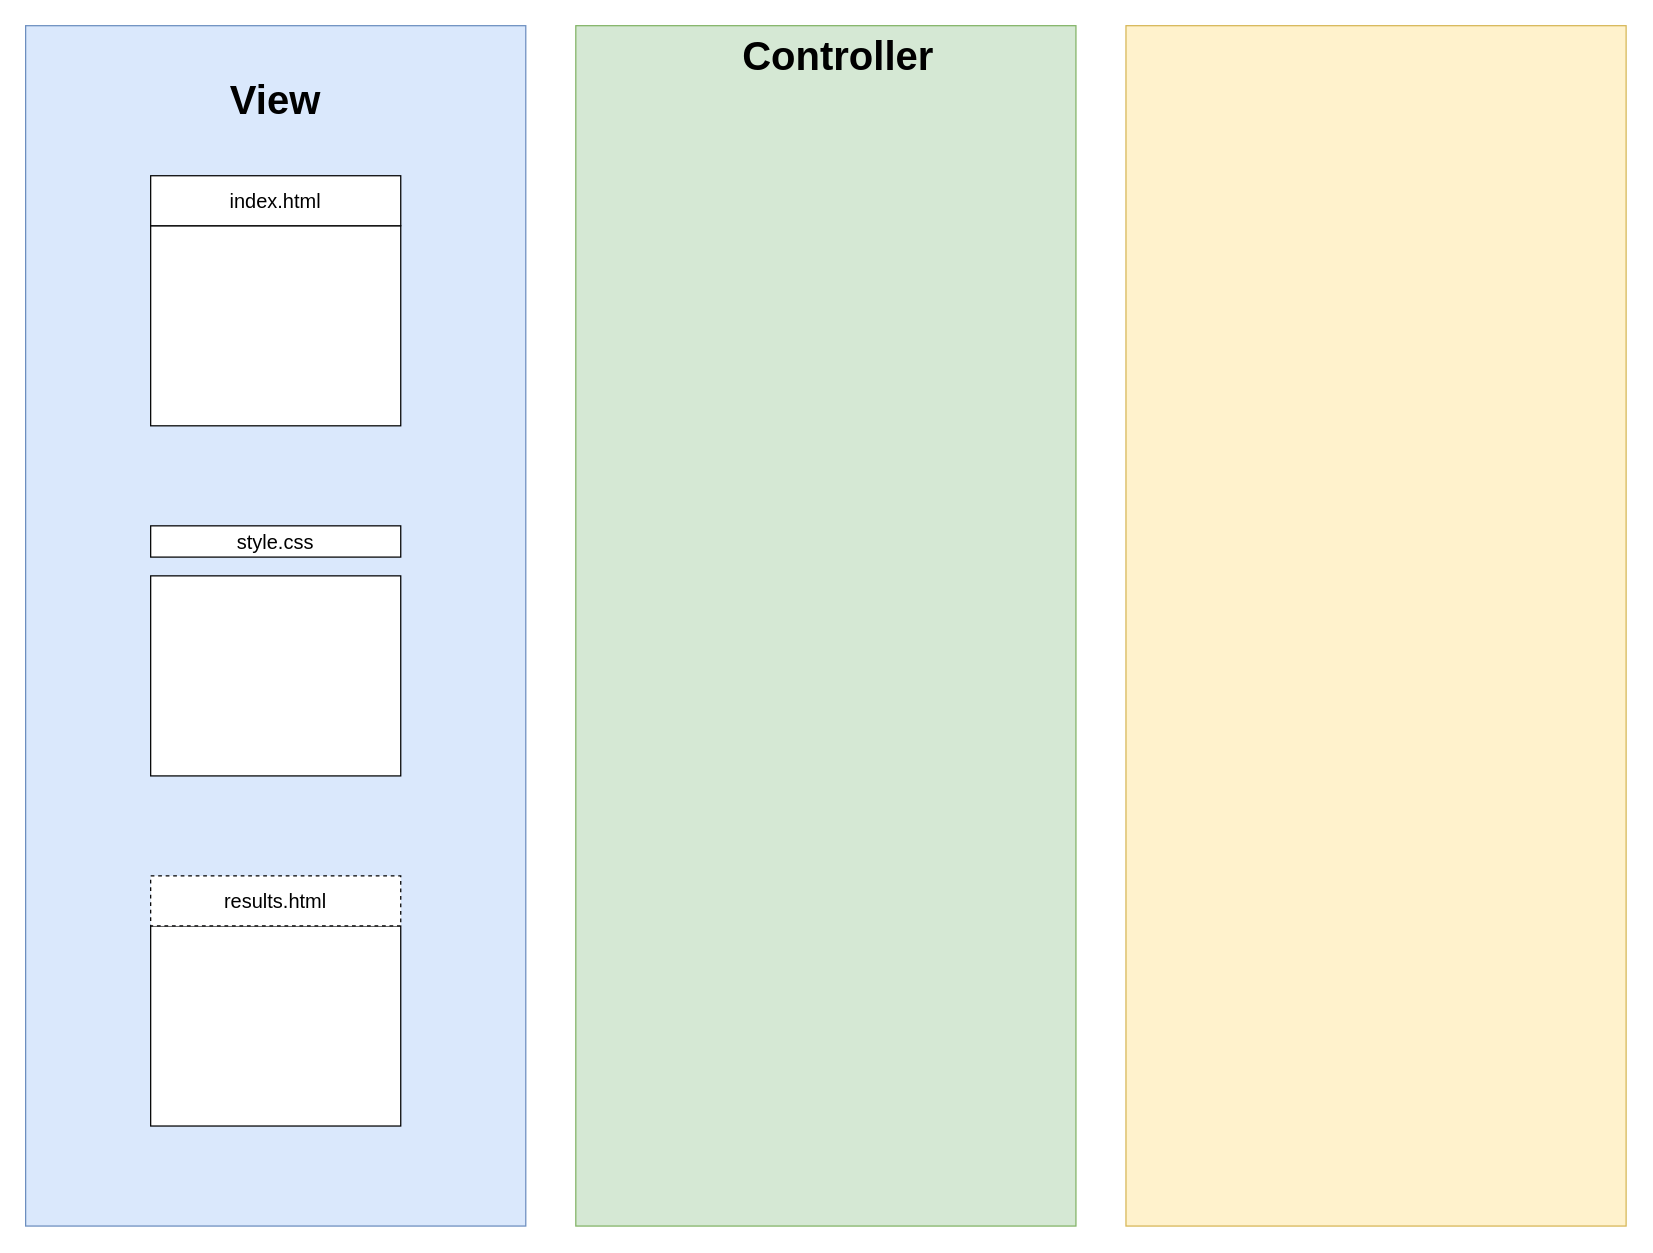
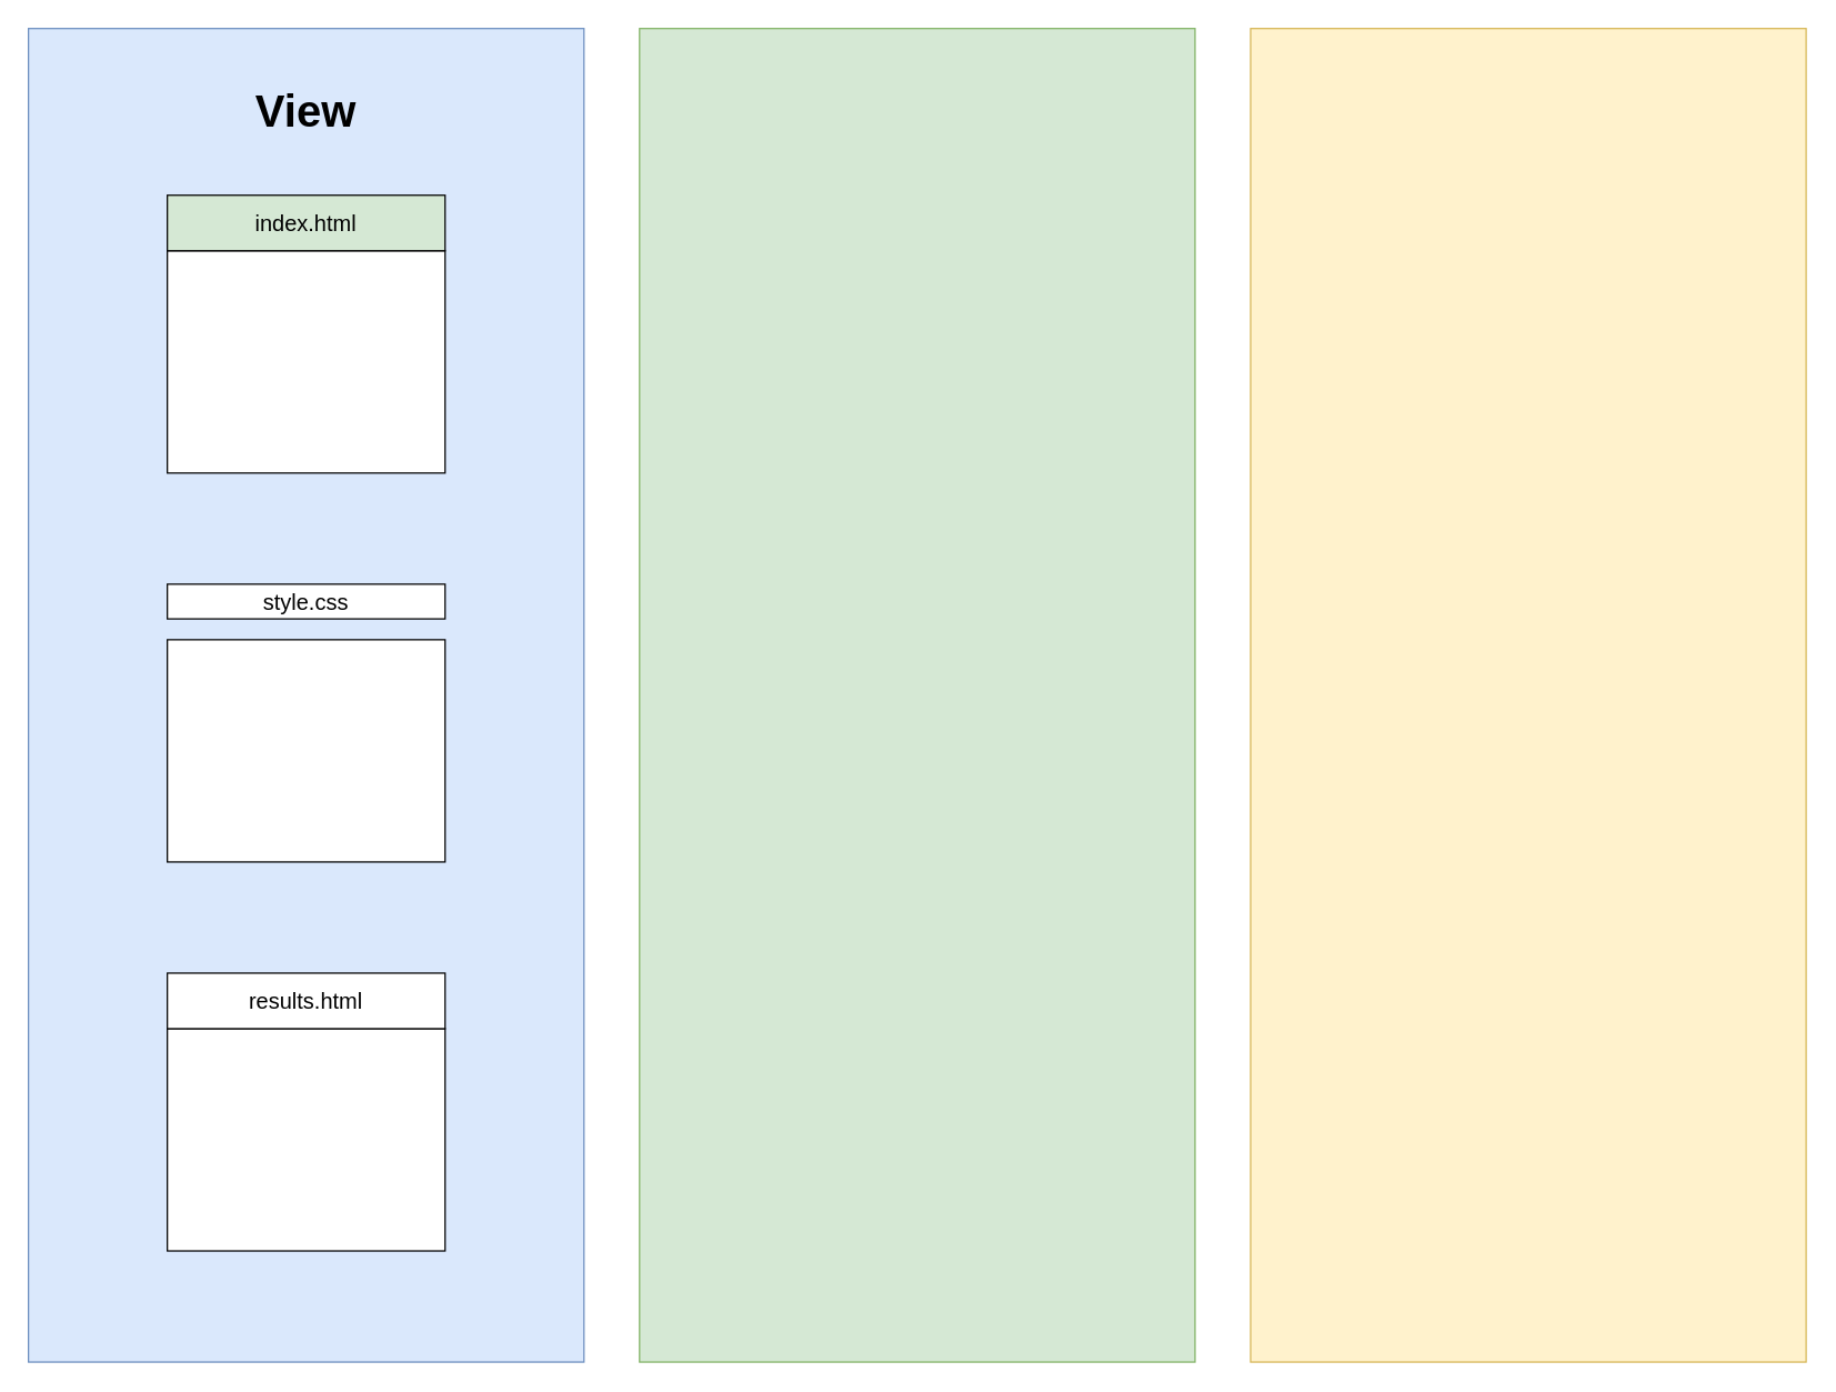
- <mxCell id="5" value="&lt;b&gt;Controller&lt;/b&gt;" style="text;html=1;strokeColor=none;align=center;verticalAlign=middle;whiteSpace=wrap;rounded=0;labelBackgroundColor=none;fontSize=32;fontColor=#000000;" vertex="1" parent="1"><mxGeometry x="580" y="20" width="180" height="50" as="geometry" /></mxCell>
- <mxCell id="8" value="&lt;font style=&quot;font-size: 16px&quot;&gt;index.html&lt;/font&gt;" style="rounded=0;whiteSpace=wrap;html=1;" vertex="1" parent="1"><mxGeometry x="120" y="140" width="200" height="40" as="geometry" /></mxCell>
+ <mxCell id="8" value="&lt;font style=&quot;font-size: 16px&quot;&gt;index.html&lt;/font&gt;" style="rounded=0;whiteSpace=wrap;html=1;fillColor=#d5e8d4;" vertex="1" parent="1"><mxGeometry x="120" y="140" width="200" height="40" as="geometry" /></mxCell>
- <mxCell id="12" value="&lt;font style=&quot;font-size: 16px&quot;&gt;results.html&lt;/font&gt;" style="rounded=0;whiteSpace=wrap;html=1;dashed=1;" vertex="1" parent="1"><mxGeometry x="120" y="700" width="200" height="40" as="geometry" /></mxCell>
+ <mxCell id="12" value="&lt;font style=&quot;font-size: 16px&quot;&gt;results.html&lt;/font&gt;" style="rounded=0;whiteSpace=wrap;html=1;" vertex="1" parent="1"><mxGeometry x="120" y="700" width="200" height="40" as="geometry" /></mxCell>
